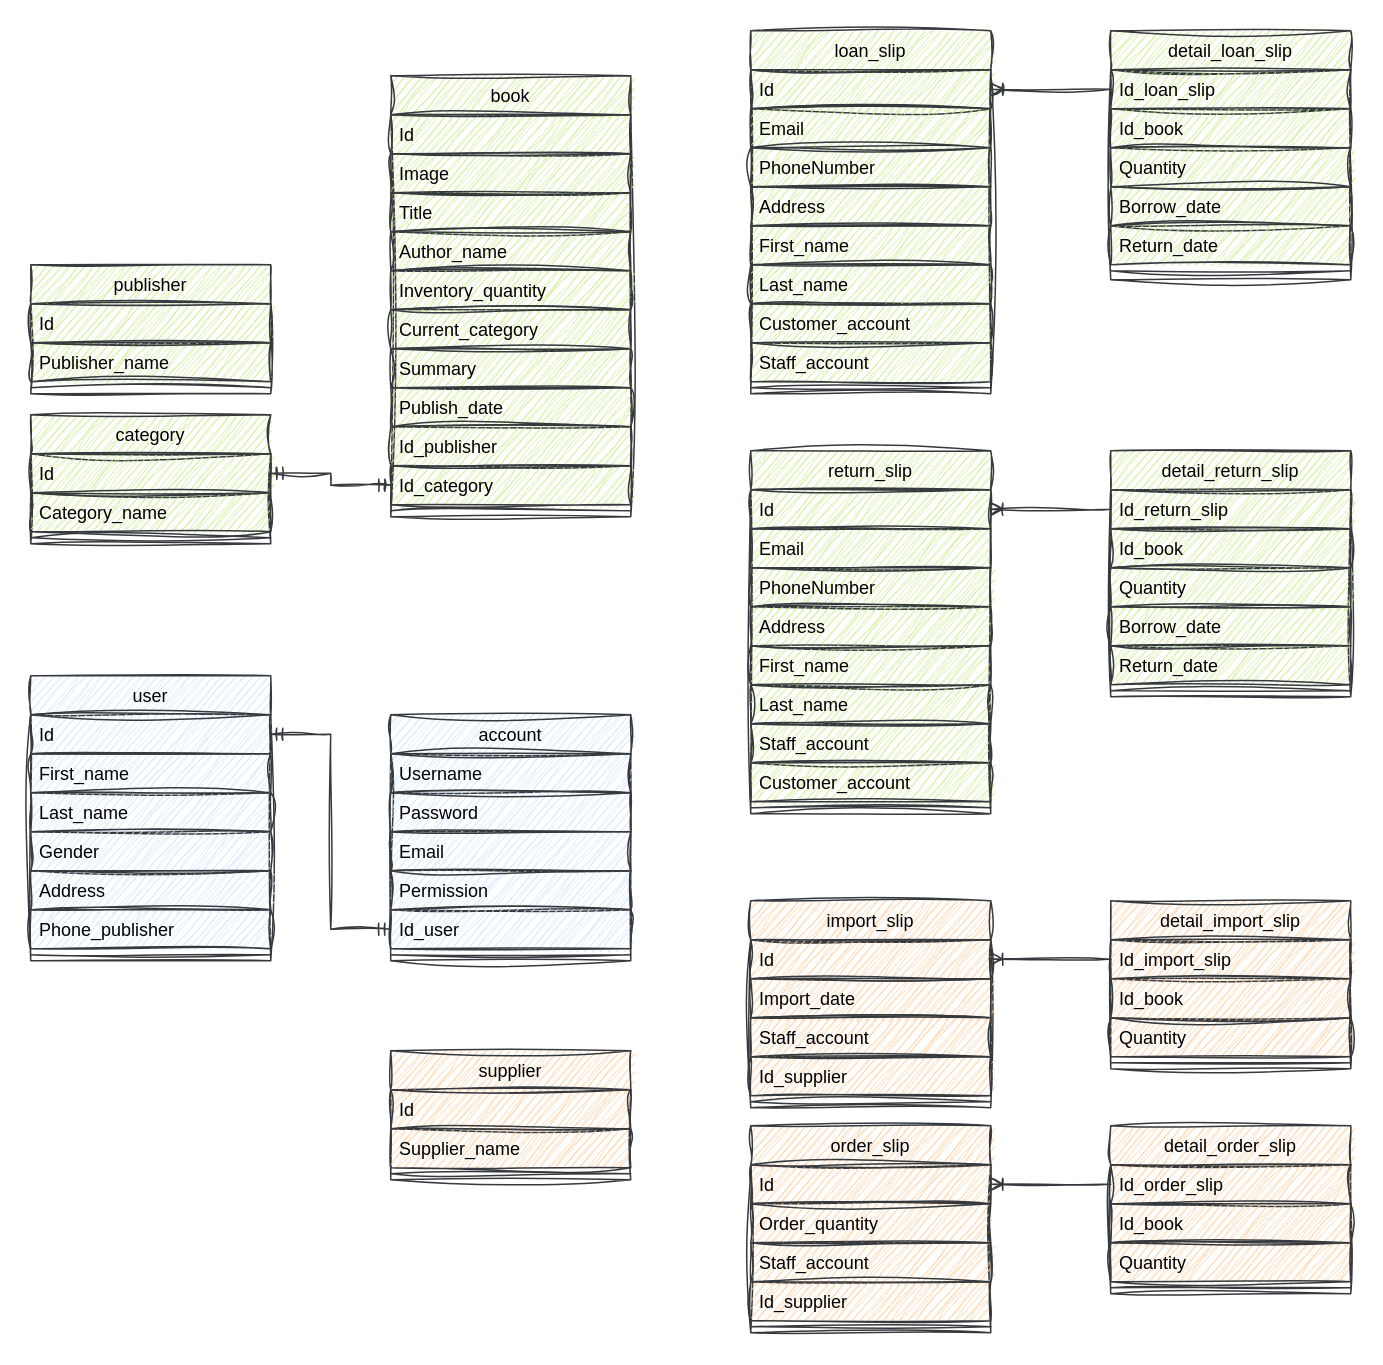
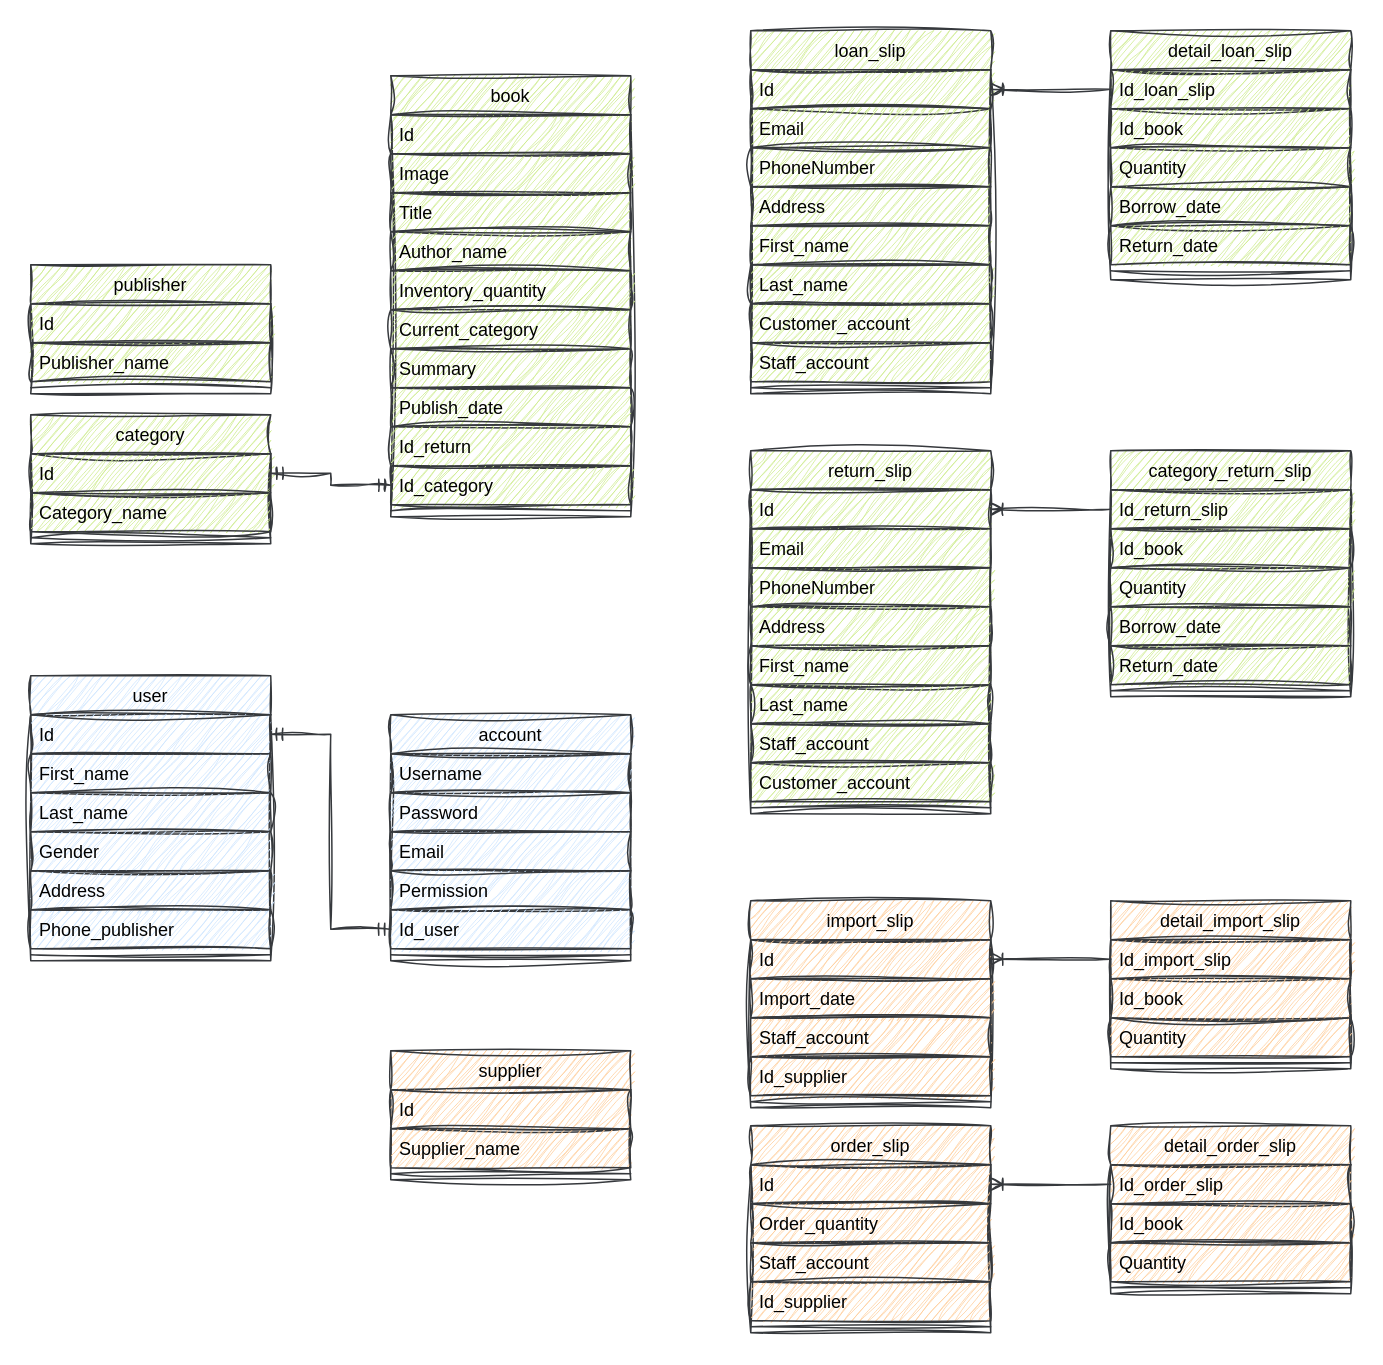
- <mxCell id="18" value="Id_publisher" style="text;align=left;verticalAlign=top;spacingLeft=4;spacingRight=4;overflow=hidden;rotatable=0;points=[[0,0.5],[1,0.5]];portConstraint=eastwest;rounded=0;shadow=0;html=0;labelBackgroundColor=none;fillColor=#cdeb8b;strokeColor=#36393d;sketch=1;curveFitting=1;jiggle=2;" parent="9" vertex="1"><mxGeometry y="234" width="160" height="26" as="geometry" /></mxCell>
+ <mxCell id="18" value="Id_return" style="text;align=left;verticalAlign=top;spacingLeft=4;spacingRight=4;overflow=hidden;rotatable=0;points=[[0,0.5],[1,0.5]];portConstraint=eastwest;rounded=0;shadow=0;html=0;labelBackgroundColor=none;fillColor=#cdeb8b;strokeColor=#36393d;sketch=1;curveFitting=1;jiggle=2;" parent="9" vertex="1"><mxGeometry y="234" width="160" height="26" as="geometry" /></mxCell>
- <mxCell id="63" value="detail_return_slip" style="swimlane;fontStyle=0;align=center;verticalAlign=top;childLayout=stackLayout;horizontal=1;startSize=26;horizontalStack=0;resizeParent=1;resizeLast=0;collapsible=1;marginBottom=0;rounded=0;shadow=0;strokeWidth=1;labelBackgroundColor=none;fillColor=#cdeb8b;strokeColor=#36393d;sketch=1;curveFitting=1;jiggle=2;" parent="1" vertex="1"><mxGeometry x="740" width="160" height="164" as="geometry" y="300"><mxRectangle x="550" y="140" width="160" height="26" as="alternateBounds" /></mxGeometry></mxCell>
+ <mxCell id="63" value="category_return_slip" style="swimlane;fontStyle=0;align=center;verticalAlign=top;childLayout=stackLayout;horizontal=1;startSize=26;horizontalStack=0;resizeParent=1;resizeLast=0;collapsible=1;marginBottom=0;rounded=0;shadow=0;strokeWidth=1;labelBackgroundColor=none;fillColor=#cdeb8b;strokeColor=#36393d;sketch=1;curveFitting=1;jiggle=2;" parent="1" vertex="1"><mxGeometry x="740" width="160" height="164" as="geometry" y="300"><mxRectangle x="550" y="140" width="160" height="26" as="alternateBounds" /></mxGeometry></mxCell>
